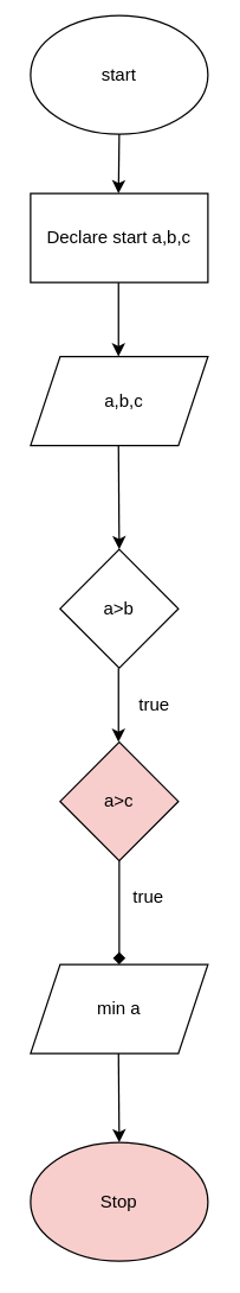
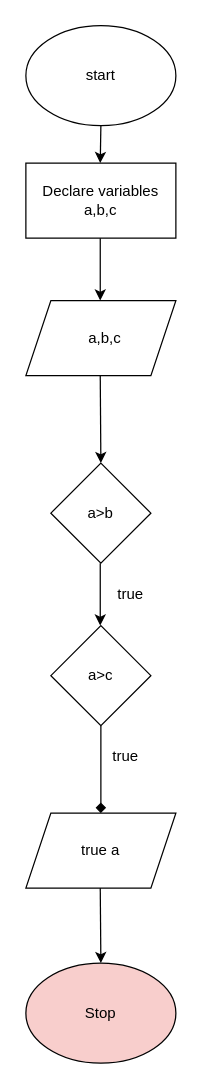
- <mxCell id="2" value="start" style="ellipse;whiteSpace=wrap;html=1;" parent="1" vertex="1"><mxGeometry x="20" y="10" width="120" height="80" as="geometry" /></mxCell>
+ <mxCell id="2" value="start" style="ellipse;whiteSpace=wrap;html=1;" parent="1" vertex="1"><mxGeometry x="20" y="20" width="120" height="80" as="geometry" /></mxCell>
- <mxCell id="3" value="Declare start a,b,c" style="rounded=0;whiteSpace=wrap;html=1;" parent="1" vertex="1"><mxGeometry x="20" y="130" width="120" height="60" as="geometry" /></mxCell>
+ <mxCell id="3" value="Declare variables a,b,c" style="rounded=0;whiteSpace=wrap;html=1;" parent="1" vertex="1"><mxGeometry x="20" y="130" width="120" height="60" as="geometry" /></mxCell>
- <mxCell id="6" value="a&amp;gt;c" style="rhombus;whiteSpace=wrap;html=1;fillColor=#f8cecc;" parent="1" vertex="1"><mxGeometry x="40" y="500" width="80" height="80" as="geometry" /></mxCell>
+ <mxCell id="6" value="a&amp;gt;c" style="rhombus;whiteSpace=wrap;html=1;" parent="1" vertex="1"><mxGeometry x="40" y="500" width="80" height="80" as="geometry" /></mxCell>
- <mxCell id="7" value="min a" style="shape=parallelogram;perimeter=parallelogramPerimeter;whiteSpace=wrap;html=1;fixedSize=1;" parent="1" vertex="1"><mxGeometry x="20" y="650" width="120" height="60" as="geometry" /></mxCell>
+ <mxCell id="7" value="true a" style="shape=parallelogram;perimeter=parallelogramPerimeter;whiteSpace=wrap;html=1;fixedSize=1;" parent="1" vertex="1"><mxGeometry x="20" y="650" width="120" height="60" as="geometry" /></mxCell>
